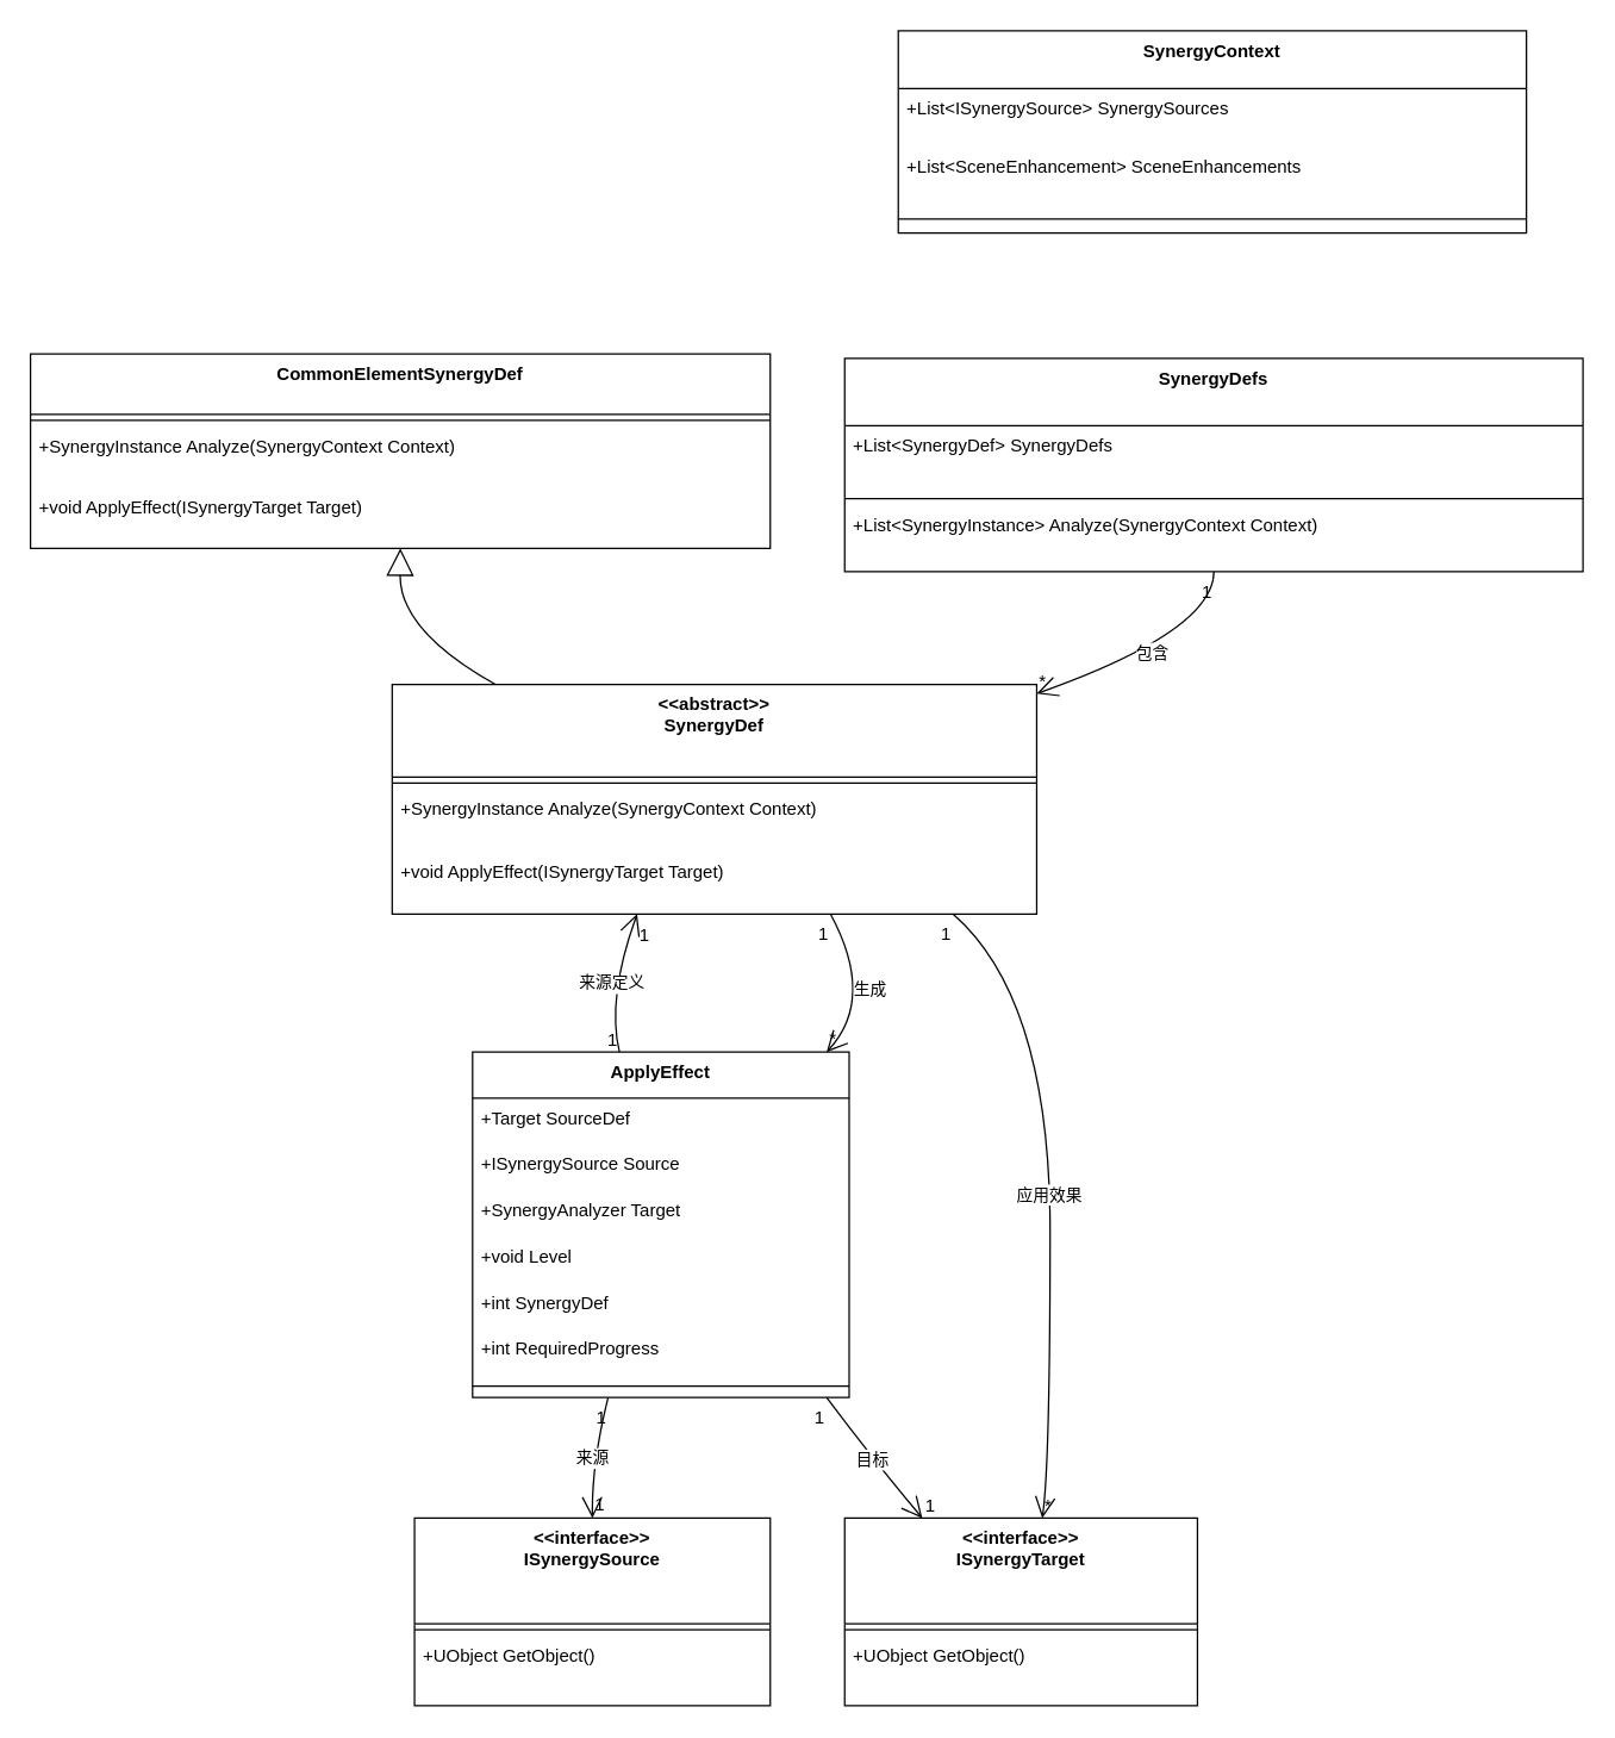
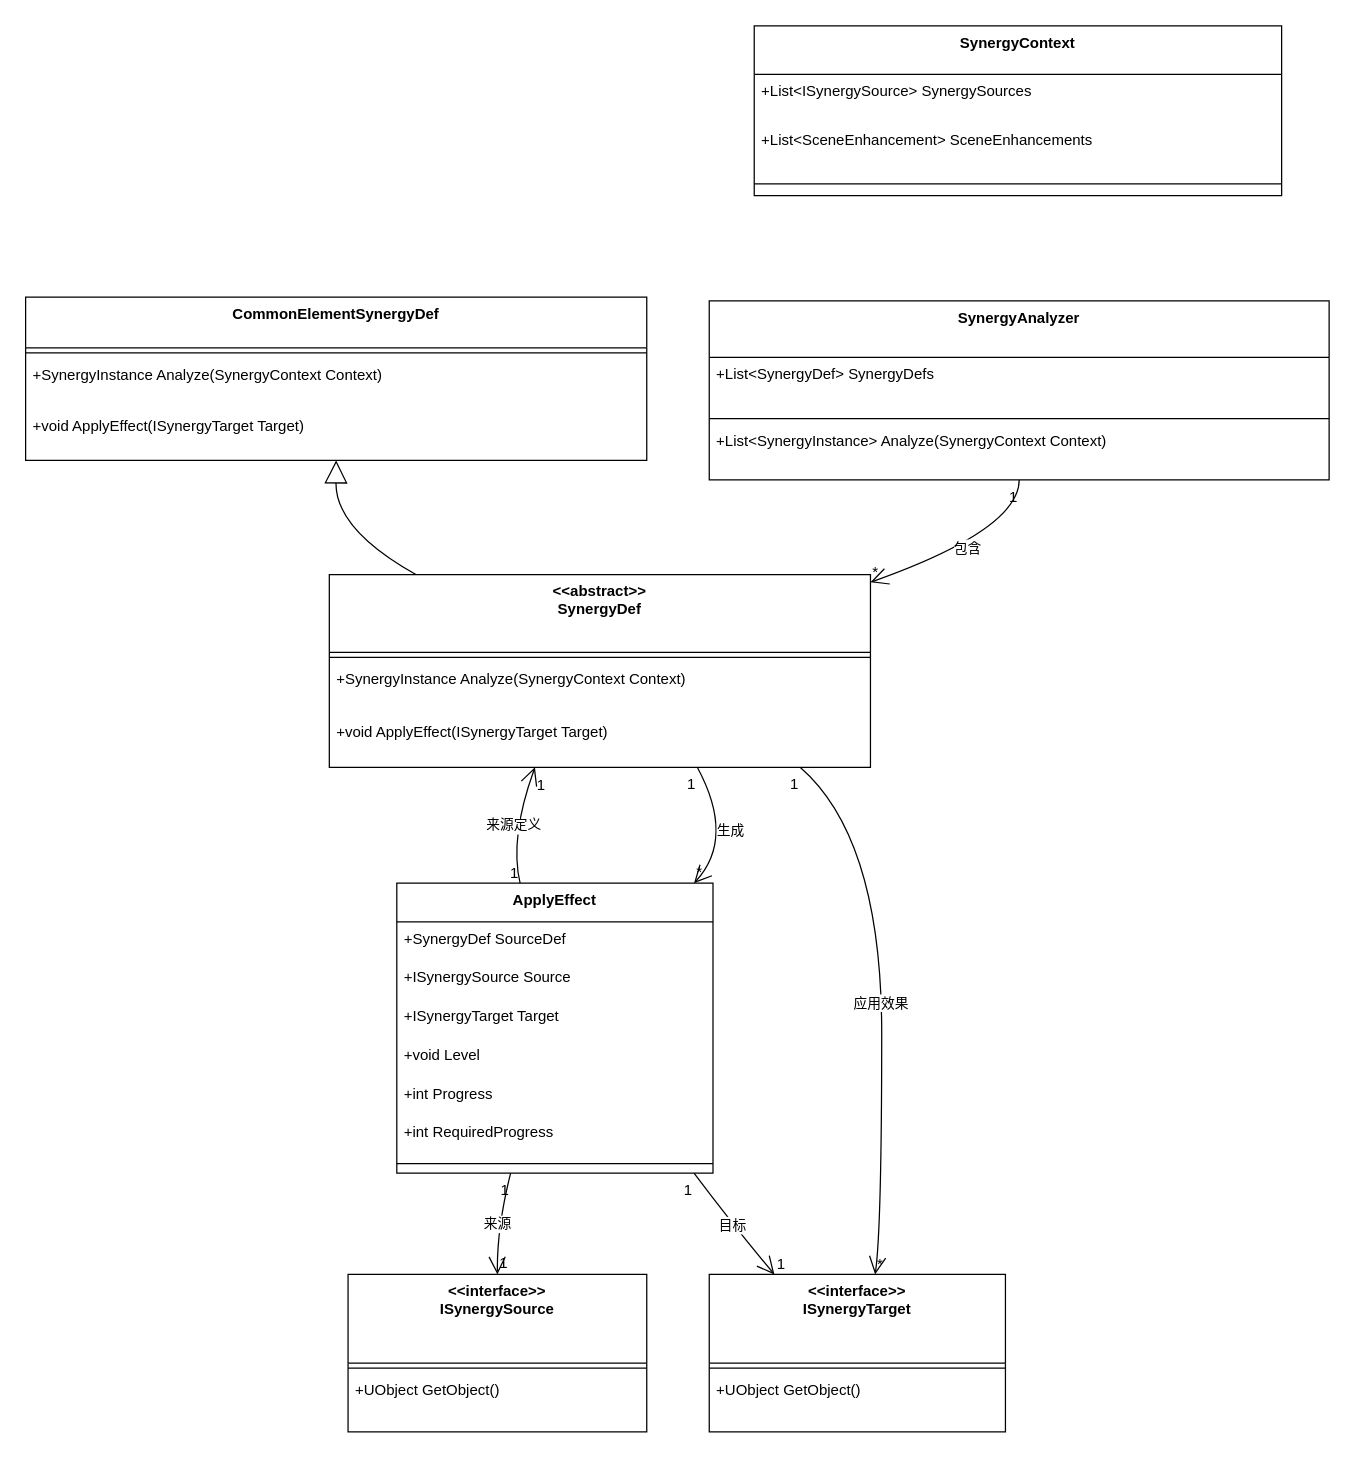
- <mxCell id="6" value="SynergyDefs" style="swimlane;fontStyle=1;align=center;verticalAlign=top;childLayout=stackLayout;horizontal=1;startSize=45.333;horizontalStack=0;resizeParent=1;resizeParentMax=0;resizeLast=0;collapsible=0;marginBottom=0;" vertex="1" parent="1"><mxGeometry x="567" y="240" width="496" height="143.333" as="geometry" /></mxCell>
+ <mxCell id="6" value="SynergyAnalyzer" style="swimlane;fontStyle=1;align=center;verticalAlign=top;childLayout=stackLayout;horizontal=1;startSize=45.333;horizontalStack=0;resizeParent=1;resizeParentMax=0;resizeLast=0;collapsible=0;marginBottom=0;" vertex="1" parent="1"><mxGeometry x="567" y="240" width="496" height="143.333" as="geometry" /></mxCell>
- <mxCell id="19" value="+Target SourceDef" style="text;strokeColor=none;fillColor=none;align=left;verticalAlign=top;spacingLeft=4;spacingRight=4;overflow=hidden;rotatable=0;points=[[0,0.5],[1,0.5]];portConstraint=eastwest;" vertex="1" parent="18"><mxGeometry y="30.933" width="253" height="31" as="geometry" /></mxCell>
+ <mxCell id="19" value="+SynergyDef SourceDef" style="text;strokeColor=none;fillColor=none;align=left;verticalAlign=top;spacingLeft=4;spacingRight=4;overflow=hidden;rotatable=0;points=[[0,0.5],[1,0.5]];portConstraint=eastwest;" vertex="1" parent="18"><mxGeometry y="30.933" width="253" height="31" as="geometry" /></mxCell>
- <mxCell id="21" value="+SynergyAnalyzer Target" style="text;strokeColor=none;fillColor=none;align=left;verticalAlign=top;spacingLeft=4;spacingRight=4;overflow=hidden;rotatable=0;points=[[0,0.5],[1,0.5]];portConstraint=eastwest;" vertex="1" parent="18"><mxGeometry y="92.933" width="253" height="31" as="geometry" /></mxCell>
+ <mxCell id="21" value="+ISynergyTarget Target" style="text;strokeColor=none;fillColor=none;align=left;verticalAlign=top;spacingLeft=4;spacingRight=4;overflow=hidden;rotatable=0;points=[[0,0.5],[1,0.5]];portConstraint=eastwest;" vertex="1" parent="18"><mxGeometry y="92.933" width="253" height="31" as="geometry" /></mxCell>
- <mxCell id="23" value="+int SynergyDef" style="text;strokeColor=none;fillColor=none;align=left;verticalAlign=top;spacingLeft=4;spacingRight=4;overflow=hidden;rotatable=0;points=[[0,0.5],[1,0.5]];portConstraint=eastwest;" vertex="1" parent="18"><mxGeometry y="154.933" width="253" height="31" as="geometry" /></mxCell>
+ <mxCell id="23" value="+int Progress" style="text;strokeColor=none;fillColor=none;align=left;verticalAlign=top;spacingLeft=4;spacingRight=4;overflow=hidden;rotatable=0;points=[[0,0.5],[1,0.5]];portConstraint=eastwest;" vertex="1" parent="18"><mxGeometry y="154.933" width="253" height="31" as="geometry" /></mxCell>
